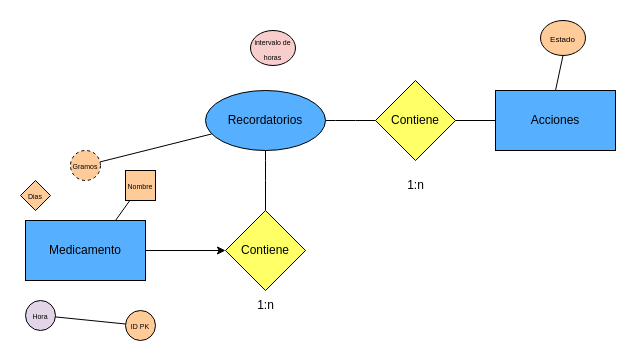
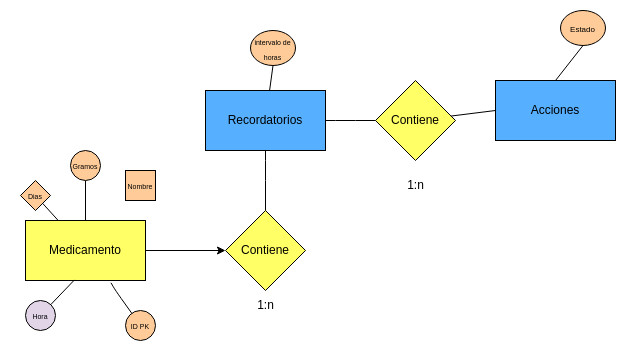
- <mxCell id="26" value="&lt;font style=&quot;font-size: 8px;&quot;&gt;Estado&lt;/font&gt;" style="ellipse;whiteSpace=wrap;html=1;fillColor=#FFCC99;" parent="1" vertex="1"><mxGeometry x="540" y="20" width="45" height="35" as="geometry" /></mxCell>
+ <mxCell id="26" value="&lt;font style=&quot;font-size: 8px;&quot;&gt;Estado&lt;/font&gt;" style="ellipse;whiteSpace=wrap;html=1;fillColor=#FFCC99;" parent="1" vertex="1"><mxGeometry x="560" y="10" width="45" height="35" as="geometry" /></mxCell>
- <mxCell id="20" value="&lt;font style=&quot;font-size: 7px;&quot;&gt;intervalo de horas&lt;/font&gt;" style="ellipse;whiteSpace=wrap;html=1;fillColor=#f8cecc;" parent="1" vertex="1"><mxGeometry x="250" y="30" width="45" height="35" as="geometry" /></mxCell>
+ <mxCell id="20" value="&lt;font style=&quot;font-size: 7px;&quot;&gt;intervalo de horas&lt;/font&gt;" style="ellipse;whiteSpace=wrap;html=1;fillColor=#FFCC99;" parent="1" vertex="1"><mxGeometry x="250" y="30" width="45" height="35" as="geometry" /></mxCell>
+ <mxCell id="3" style="edgeStyle=none;html=1;entryX=0.5;entryY=1;entryDx=0;entryDy=0;endArrow=none;endFill=0;" parent="1" source="5" target="20" edge="1"><mxGeometry relative="1" as="geometry" /></mxCell>
- <mxCell id="5" value="Recordatorios" style="ellipse;whiteSpace=wrap;html=1;fillColor=#56B0FF;" parent="1" vertex="1"><mxGeometry x="205" y="90" width="120" height="60" as="geometry" /></mxCell>
+ <mxCell id="5" value="Recordatorios" style="rounded=0;whiteSpace=wrap;html=1;fillColor=#56B0FF;" parent="1" vertex="1"><mxGeometry x="205" y="90" width="120" height="60" as="geometry" /></mxCell>
- <mxCell id="2" value="Acciones" style="rounded=0;whiteSpace=wrap;html=1;gradientColor=none;fillColor=#56B0FF;" parent="1" vertex="1"><mxGeometry x="495" y="90" width="120" height="60" as="geometry" /></mxCell>
+ <mxCell id="2" value="Acciones" style="rounded=0;whiteSpace=wrap;html=1;gradientColor=none;fillColor=#56B0FF;" parent="1" vertex="1"><mxGeometry x="495" y="80" width="120" height="60" as="geometry" /></mxCell>
- <mxCell id="12" style="edgeStyle=none;html=1;endArrow=none;endFill=0;" parent="1" source="13" target="5" edge="1"><mxGeometry relative="1" as="geometry" /></mxCell>
+ <mxCell id="12" style="edgeStyle=none;html=1;endArrow=none;endFill=0;" parent="1" source="13" target="7" edge="1"><mxGeometry relative="1" as="geometry" /></mxCell>
- <mxCell id="13" value="&lt;font style=&quot;font-size: 7px;&quot;&gt;Gramos&lt;/font&gt;" style="ellipse;whiteSpace=wrap;html=1;fillColor=#FFCC99;dashed=1;" parent="1" vertex="1"><mxGeometry x="70" y="150" width="30" height="30" as="geometry" /></mxCell>
+ <mxCell id="13" value="&lt;font style=&quot;font-size: 7px;&quot;&gt;Gramos&lt;/font&gt;" style="ellipse;whiteSpace=wrap;html=1;fillColor=#FFCC99;" parent="1" vertex="1"><mxGeometry x="70" y="150" width="30" height="30" as="geometry" /></mxCell>
- <mxCell id="14" style="edgeStyle=none;html=1;entryX=0.75;entryY=0;entryDx=0;entryDy=0;endArrow=none;endFill=0;" parent="1" source="15" target="7" edge="1"><mxGeometry relative="1" as="geometry" /></mxCell>
+ <mxCell id="16" style="edgeStyle=none;html=1;endArrow=none;endFill=0;" parent="1" source="17" target="7" edge="1"><mxGeometry relative="1" as="geometry" /></mxCell>
- <mxCell id="7" value="Medicamento" style="rounded=0;whiteSpace=wrap;html=1;fillColor=#56B0FF;" parent="1" vertex="1"><mxGeometry x="25" y="220" width="120" height="60" as="geometry" /></mxCell>
+ <mxCell id="7" value="Medicamento" style="rounded=0;whiteSpace=wrap;html=1;fillColor=#ffff66;" parent="1" vertex="1"><mxGeometry x="25" y="220" width="120" height="60" as="geometry" /></mxCell>
+ <mxCell id="18" style="edgeStyle=none;html=1;entryX=0.712;entryY=1.038;entryDx=0;entryDy=0;entryPerimeter=0;endArrow=none;endFill=0;" parent="1" source="10" target="7" edge="1"><mxGeometry relative="1" as="geometry"><Array as="points"><mxPoint x="115" y="290" /></Array></mxGeometry></mxCell>
- <mxCell id="19" style="edgeStyle=none;html=1;endArrow=none;endFill=0;" parent="1" source="11" target="10" edge="1"><mxGeometry relative="1" as="geometry" /></mxCell>
+ <mxCell id="19" style="edgeStyle=none;html=1;entryX=0.408;entryY=0.99;entryDx=0;entryDy=0;entryPerimeter=0;endArrow=none;endFill=0;" parent="1" source="11" target="7" edge="1"><mxGeometry relative="1" as="geometry" /></mxCell>
